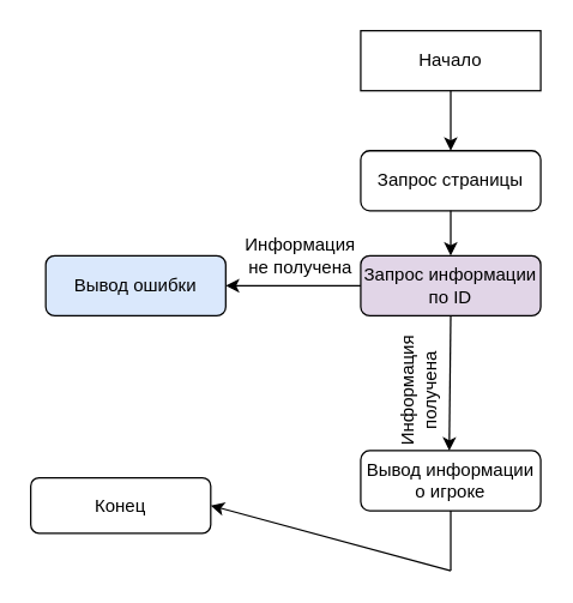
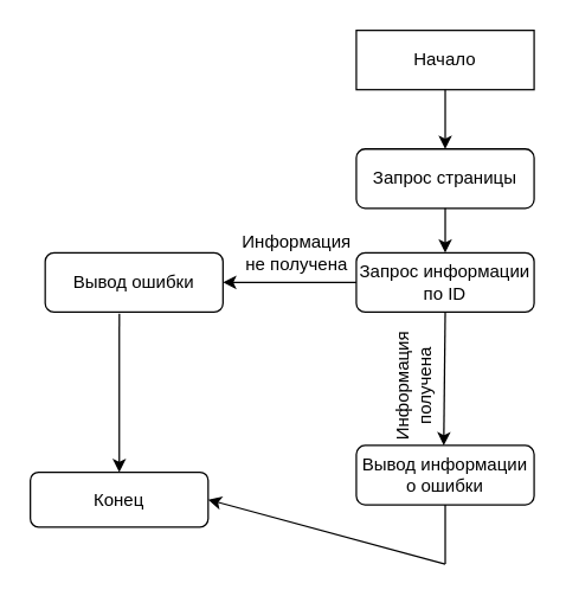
- <mxCell id="12" value="Вывод ошибки" style="rounded=1;whiteSpace=wrap;html=1;fillColor=#dae8fc;" vertex="1" parent="1"><mxGeometry x="30" y="170" width="120" height="40" as="geometry" /></mxCell>
+ <mxCell id="12" value="Вывод ошибки" style="rounded=1;whiteSpace=wrap;html=1;" vertex="1" parent="1"><mxGeometry x="30" y="170" width="120" height="40" as="geometry" /></mxCell>
- <mxCell id="6" value="Запрос информации по ID" style="rounded=1;whiteSpace=wrap;html=1;fillColor=#e1d5e7;" vertex="1" parent="1"><mxGeometry x="240" y="170" width="120" height="40" as="geometry" /></mxCell>
+ <mxCell id="6" value="Запрос информации по ID" style="rounded=1;whiteSpace=wrap;html=1;" vertex="1" parent="1"><mxGeometry x="240" y="170" width="120" height="40" as="geometry" /></mxCell>
+ <mxCell id="13" value="" style="endArrow=classic;html=1;exitX=0.417;exitY=1.025;exitDx=0;exitDy=0;exitPerimeter=0;" edge="1" parent="1" source="12" target="14"><mxGeometry width="50" height="50" relative="1" as="geometry"><mxPoint x="30" y="410" as="sourcePoint" /><mxPoint x="80" y="390" as="targetPoint" /></mxGeometry></mxCell>
- <mxCell id="10" value="Вывод информации о игроке" style="rounded=1;whiteSpace=wrap;html=1;" vertex="1" parent="1"><mxGeometry x="240" y="300" width="120" height="40" as="geometry" /></mxCell>
+ <mxCell id="10" value="Вывод информации о ошибки" style="rounded=1;whiteSpace=wrap;html=1;" vertex="1" parent="1"><mxGeometry x="240" y="300" width="120" height="40" as="geometry" /></mxCell>
